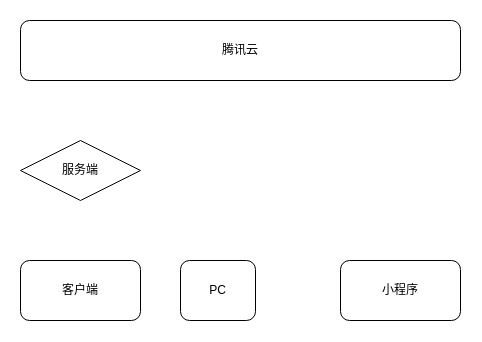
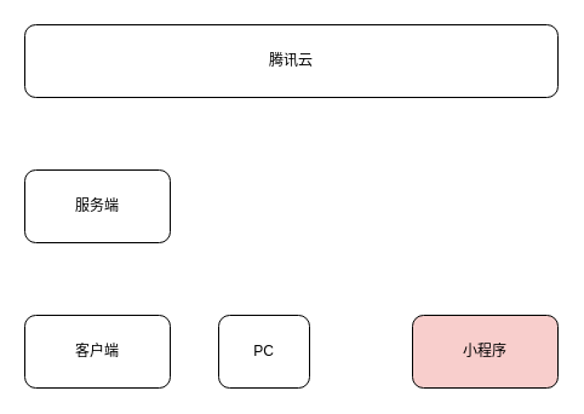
- <mxCell id="5" value="服务端" style="rhombus;whiteSpace=wrap;html=1;" vertex="1" parent="1"><mxGeometry x="20" y="140" width="120" height="60" as="geometry" /></mxCell>
+ <mxCell id="5" value="服务端" style="rounded=1;whiteSpace=wrap;html=1;" vertex="1" parent="1"><mxGeometry x="20" y="140" width="120" height="60" as="geometry" /></mxCell>
- <mxCell id="4" value="小程序" style="rounded=1;whiteSpace=wrap;html=1;" vertex="1" parent="1"><mxGeometry x="340" y="260" width="120" height="60" as="geometry" /></mxCell>
+ <mxCell id="4" value="小程序" style="rounded=1;whiteSpace=wrap;html=1;fillColor=#f8cecc;" vertex="1" parent="1"><mxGeometry x="340" y="260" width="120" height="60" as="geometry" /></mxCell>
